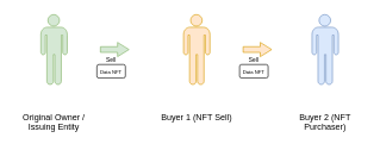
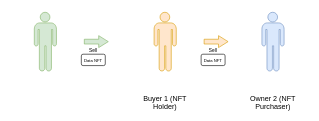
- <mxCell id="3" value="Original Owner / Issuing Entity" style="text;whiteSpace=wrap;html=1;align=center;" parent="1" vertex="1"><mxGeometry x="20" y="150" width="110" height="30" as="geometry" /></mxCell>
- <mxCell id="6" value="Buyer 1 (NFT Sell)" style="text;whiteSpace=wrap;html=1;align=center;" parent="1" vertex="1"><mxGeometry x="220" y="150" width="110" height="30" as="geometry" /></mxCell>
+ <mxCell id="6" value="Buyer 1 (NFT Holder)" style="text;whiteSpace=wrap;html=1;align=center;" parent="1" vertex="1"><mxGeometry x="220" y="150" width="110" height="30" as="geometry" /></mxCell>
- <mxCell id="7" value="Buyer 2 (NFT Purchaser)" style="text;whiteSpace=wrap;html=1;align=center;" parent="1" vertex="1"><mxGeometry x="400" y="150" width="110" height="30" as="geometry" /></mxCell>
+ <mxCell id="7" value="Owner 2 (NFT Purchaser)" style="text;whiteSpace=wrap;html=1;align=center;" parent="1" vertex="1"><mxGeometry x="400" y="150" width="110" height="30" as="geometry" /></mxCell>
